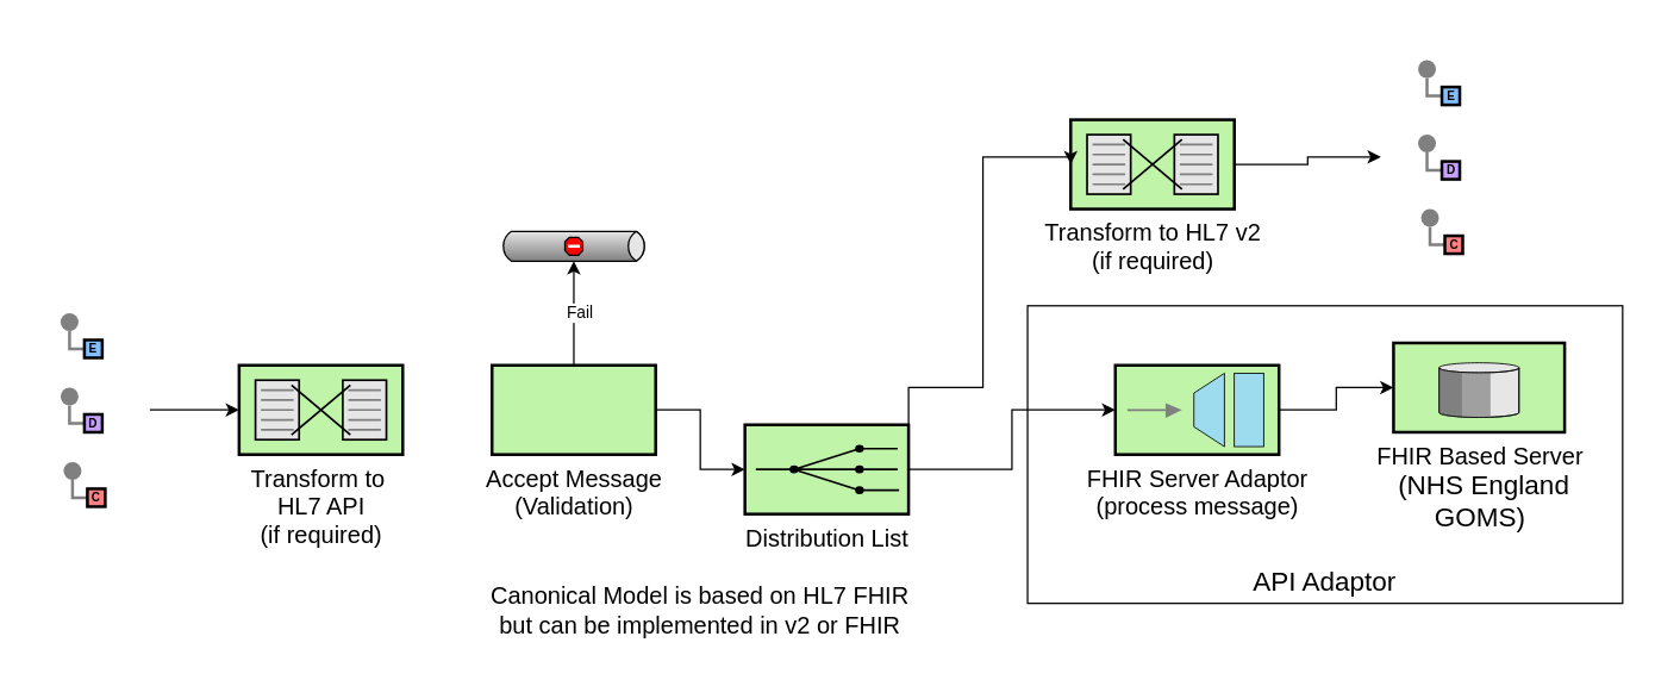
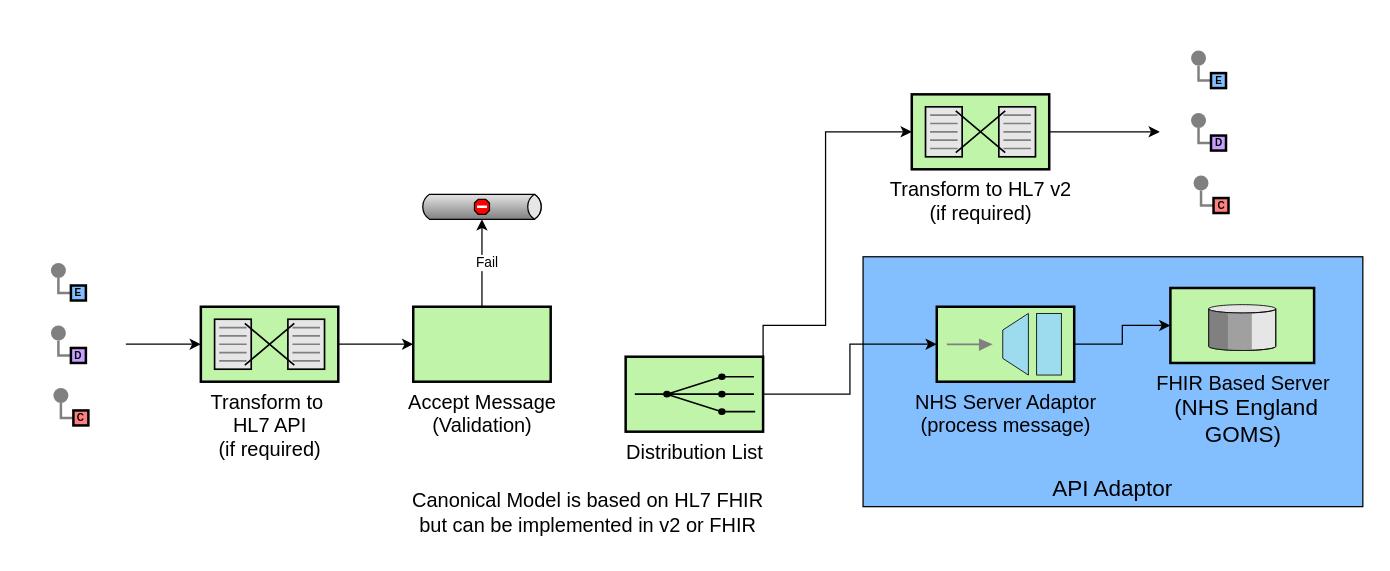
- <mxCell id="24" value="&lt;font style=&quot;font-size: 16px;&quot;&gt;Transform to HL7 v2&lt;br&gt;(if required)&lt;/font&gt;" style="html=1;strokeWidth=2;outlineConnect=0;dashed=0;align=center;fontSize=8;shape=mxgraph.eip.message_translator;fillColor=#c0f5a9;verticalLabelPosition=bottom;verticalAlign=top;" vertex="1" parent="1"><mxGeometry x="719" y="80" width="110" height="60" as="geometry" /></mxCell>
+ <mxCell id="24" value="&lt;font style=&quot;font-size: 16px;&quot;&gt;Transform to HL7 v2&lt;br&gt;(if required)&lt;/font&gt;" style="html=1;strokeWidth=2;outlineConnect=0;dashed=0;align=center;fontSize=8;shape=mxgraph.eip.message_translator;fillColor=#c0f5a9;verticalLabelPosition=bottom;verticalAlign=top;" vertex="1" parent="1"><mxGeometry x="729" y="75" width="110" height="60" as="geometry" /></mxCell>
+ <mxCell id="6" style="edgeStyle=orthogonalEdgeStyle;rounded=0;orthogonalLoop=1;jettySize=auto;html=1;entryX=0;entryY=0.5;entryDx=0;entryDy=0;exitX=1;exitY=0.5;exitDx=0;exitDy=0;exitPerimeter=0;" edge="1" parent="1" source="21" target="15"><mxGeometry relative="1" as="geometry" /></mxCell>
- <mxCell id="14" style="edgeStyle=orthogonalEdgeStyle;rounded=0;orthogonalLoop=1;jettySize=auto;html=1;" edge="1" parent="1" source="15" target="20"><mxGeometry relative="1" as="geometry" /></mxCell>
- <mxCell id="2" value="&lt;font style=&quot;font-size: 18px;&quot;&gt;API Adaptor&lt;/font&gt;" style="rounded=0;whiteSpace=wrap;html=1;verticalAlign=bottom;" vertex="1" parent="1"><mxGeometry x="690" y="205" width="400" height="200" as="geometry" /></mxCell>
+ <mxCell id="2" value="&lt;font style=&quot;font-size: 18px;&quot;&gt;API Adaptor&lt;/font&gt;" style="rounded=0;whiteSpace=wrap;html=1;verticalAlign=bottom;fillColor=#83beff;" vertex="1" parent="1"><mxGeometry x="690" y="205" width="400" height="200" as="geometry" /></mxCell>
- <mxCell id="27" value="&lt;font style=&quot;font-size: 16px;&quot;&gt;FHIR Server Adaptor&lt;br&gt;(process message)&lt;/font&gt;" style="fillColor=#c0f5a9;dashed=0;outlineConnect=0;strokeWidth=2;html=1;align=center;fontSize=8;verticalLabelPosition=bottom;verticalAlign=top;shape=mxgraph.eip.messaging_gateway;" vertex="1" parent="1"><mxGeometry x="749" y="245" width="110" height="60" as="geometry" /></mxCell>
+ <mxCell id="27" value="&lt;font style=&quot;font-size: 16px;&quot;&gt;NHS Server Adaptor&lt;br&gt;(process message)&lt;/font&gt;" style="fillColor=#c0f5a9;dashed=0;outlineConnect=0;strokeWidth=2;html=1;align=center;fontSize=8;verticalLabelPosition=bottom;verticalAlign=top;shape=mxgraph.eip.messaging_gateway;" vertex="1" parent="1"><mxGeometry x="749" y="245" width="110" height="60" as="geometry" /></mxCell>
